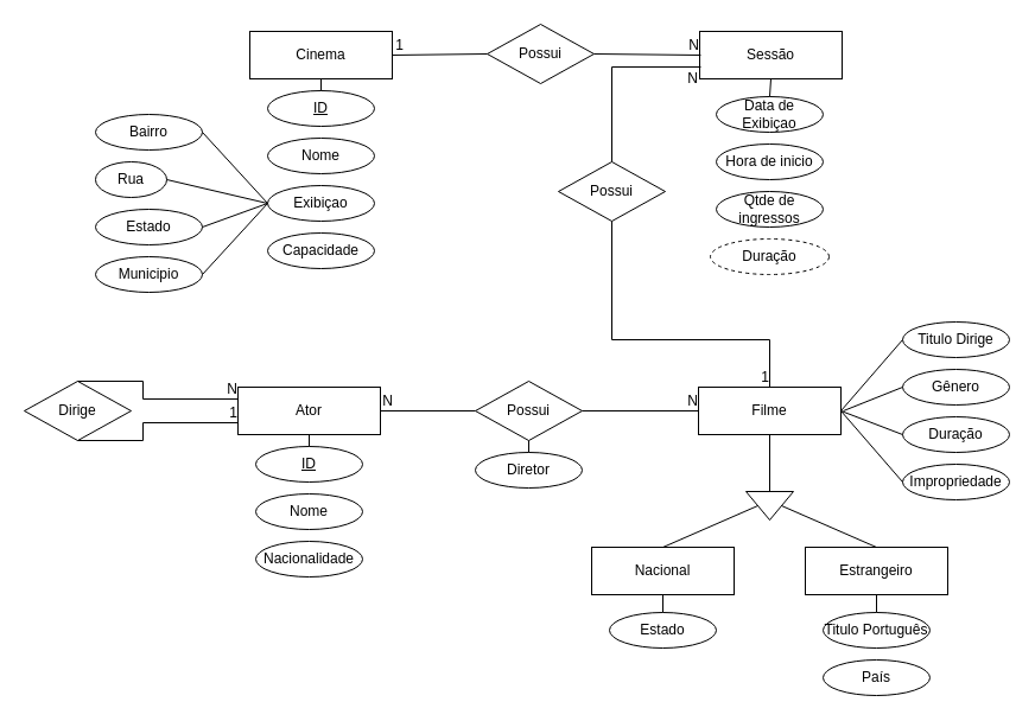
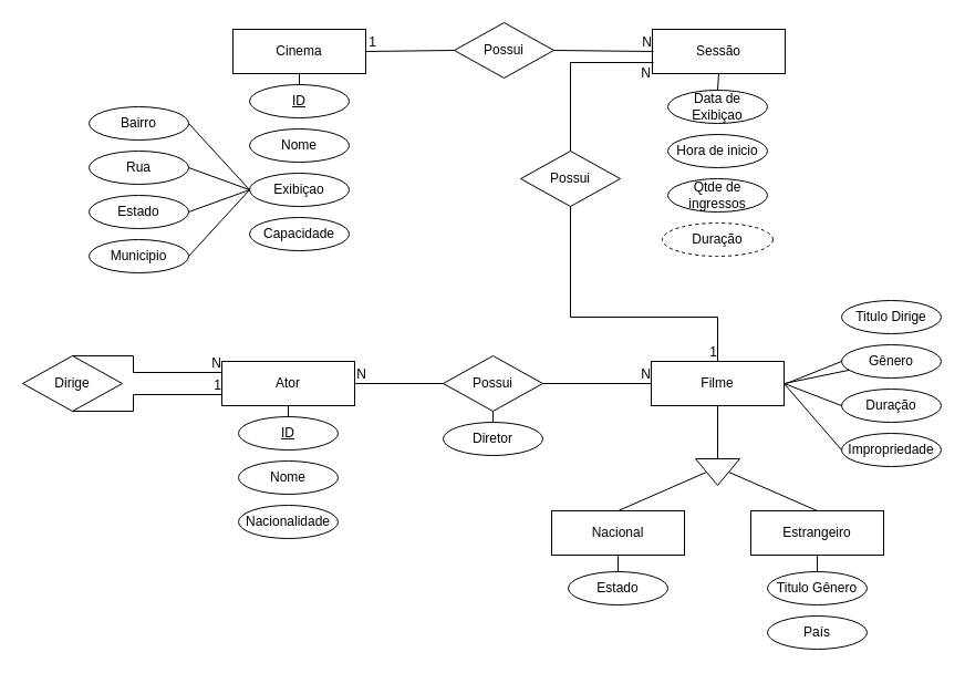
- <mxCell id="15" value="Rua" style="ellipse;whiteSpace=wrap;html=1;align=center;" vertex="1" parent="1"><mxGeometry x="80" y="136" width="60" height="30" as="geometry" /></mxCell>
+ <mxCell id="15" value="Rua" style="ellipse;whiteSpace=wrap;html=1;align=center;" vertex="1" parent="1"><mxGeometry x="80" y="136" width="90" height="30" as="geometry" /></mxCell>
- <mxCell id="39" value="" style="endArrow=none;html=1;rounded=0;exitX=1;exitY=0.5;exitDx=0;exitDy=0;entryX=0;entryY=0.5;entryDx=0;entryDy=0;" edge="1" parent="1" source="3" target="29"><mxGeometry relative="1" as="geometry"><mxPoint x="408" y="851" as="sourcePoint" /><mxPoint x="750" y="346" as="targetPoint" /></mxGeometry></mxCell>
+ <mxCell id="39" value="" style="endArrow=none;html=1;rounded=0;exitX=1;exitY=0.5;exitDx=0;exitDy=0;" edge="1" parent="1" source="3" target="21"><mxGeometry relative="1" as="geometry"><mxPoint x="408" y="851" as="sourcePoint" /><mxPoint x="750" y="346" as="targetPoint" /></mxGeometry></mxCell>
- <mxCell id="32" value="Titulo Português" style="ellipse;whiteSpace=wrap;html=1;align=center;" vertex="1" parent="1"><mxGeometry x="693" y="516" width="90" height="30" as="geometry" /></mxCell>
+ <mxCell id="32" value="Titulo Gênero" style="ellipse;whiteSpace=wrap;html=1;align=center;" vertex="1" parent="1"><mxGeometry x="693" y="516" width="90" height="30" as="geometry" /></mxCell>
